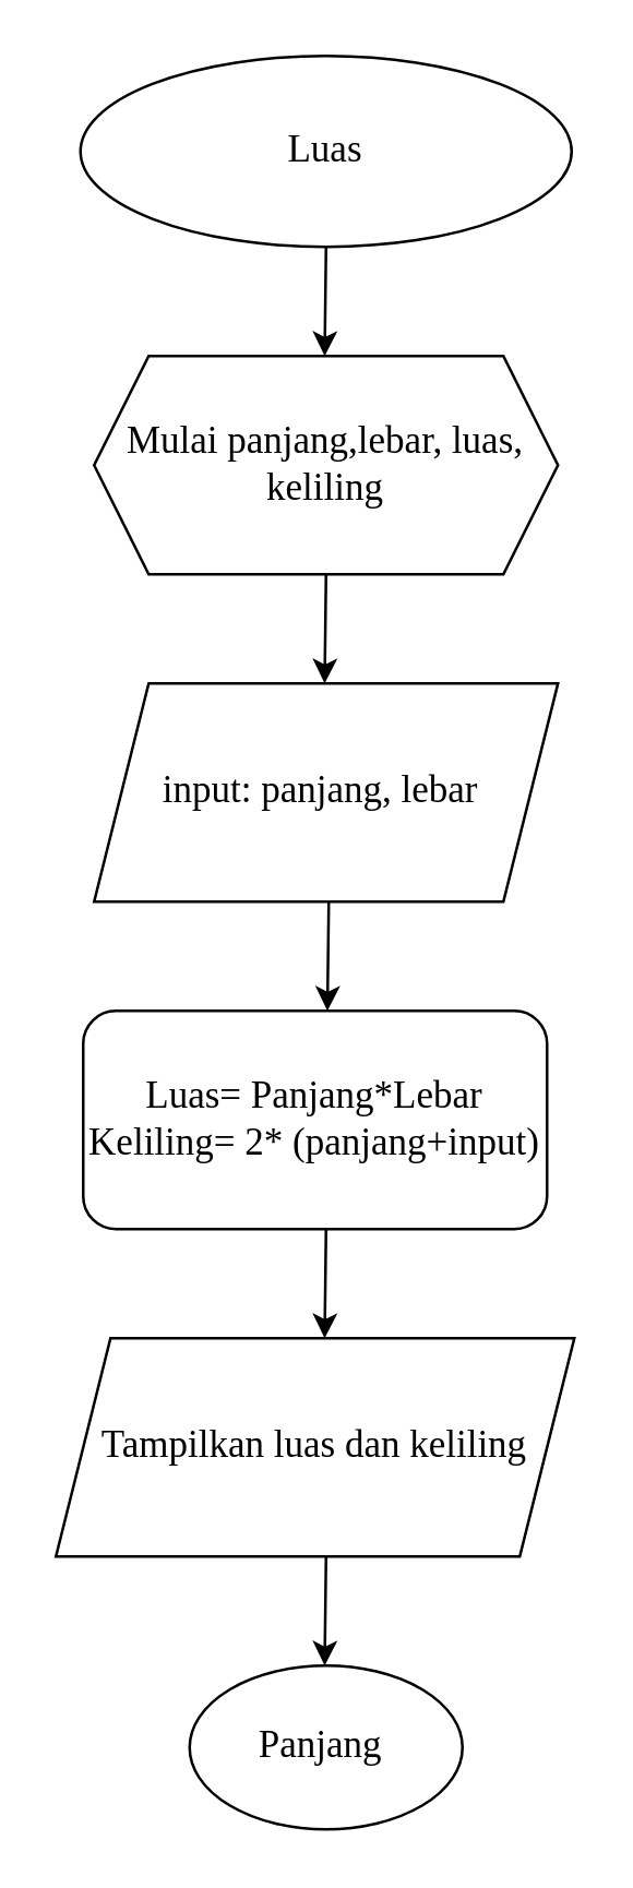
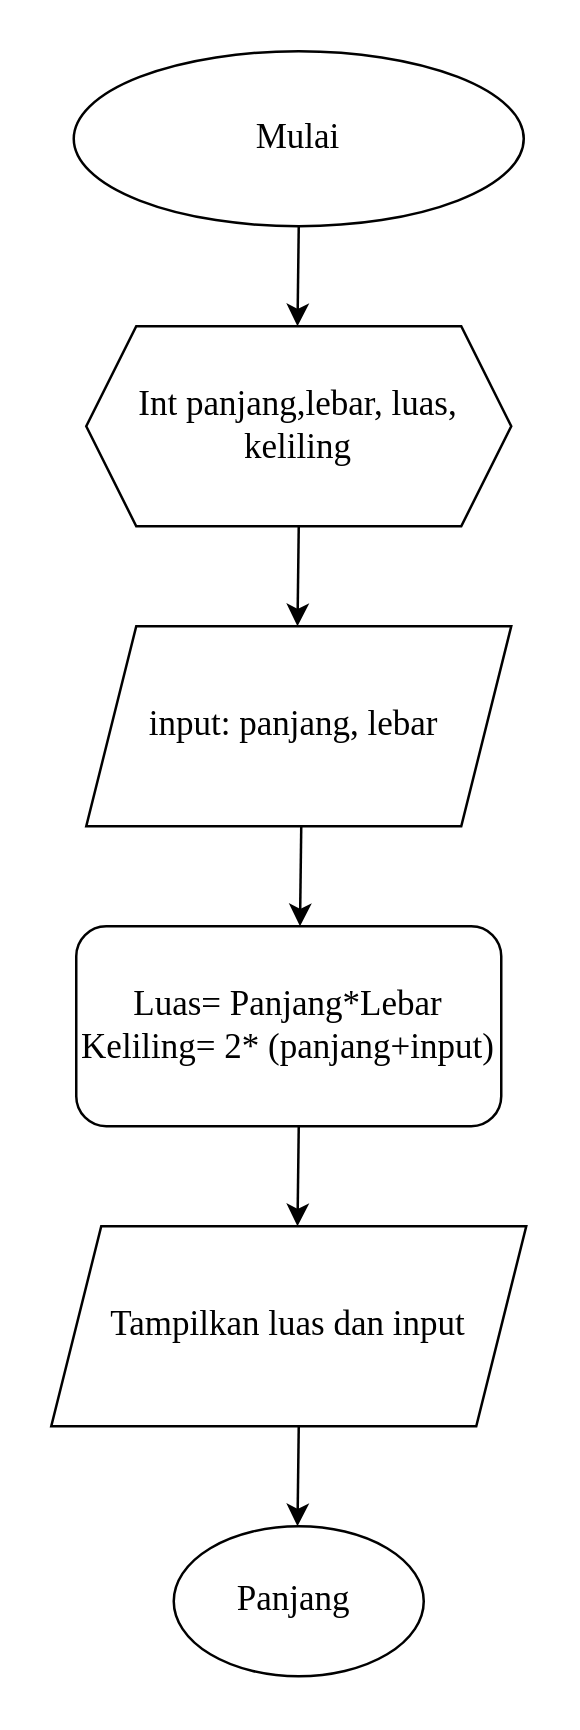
- <mxCell id="2" value="Luas" style="ellipse;whiteSpace=wrap;html=1;fontFamily=Times New Roman;fontSize=14;" vertex="1" parent="1"><mxGeometry x="29" y="20" width="180" height="70" as="geometry" /></mxCell>
+ <mxCell id="2" value="Mulai" style="ellipse;whiteSpace=wrap;html=1;fontFamily=Times New Roman;fontSize=14;" vertex="1" parent="1"><mxGeometry x="29" y="20" width="180" height="70" as="geometry" /></mxCell>
- <mxCell id="4" value="Mulai panjang,lebar, luas, keliling" style="shape=hexagon;perimeter=hexagonPerimeter2;whiteSpace=wrap;html=1;fixedSize=1;fontFamily=Times New Roman;fontSize=14;" vertex="1" parent="1"><mxGeometry x="34" y="130" width="170" height="80" as="geometry" /></mxCell>
+ <mxCell id="4" value="Int panjang,lebar, luas, keliling" style="shape=hexagon;perimeter=hexagonPerimeter2;whiteSpace=wrap;html=1;fixedSize=1;fontFamily=Times New Roman;fontSize=14;" vertex="1" parent="1"><mxGeometry x="34" y="130" width="170" height="80" as="geometry" /></mxCell>
- <mxCell id="7" value="Tampilkan luas dan keliling" style="shape=parallelogram;perimeter=parallelogramPerimeter;whiteSpace=wrap;html=1;fixedSize=1;fontFamily=Times New Roman;fontSize=14;" vertex="1" parent="1"><mxGeometry x="20" y="490" width="190" height="80" as="geometry" /></mxCell>
+ <mxCell id="7" value="Tampilkan luas dan input" style="shape=parallelogram;perimeter=parallelogramPerimeter;whiteSpace=wrap;html=1;fixedSize=1;fontFamily=Times New Roman;fontSize=14;" vertex="1" parent="1"><mxGeometry x="20" y="490" width="190" height="80" as="geometry" /></mxCell>
